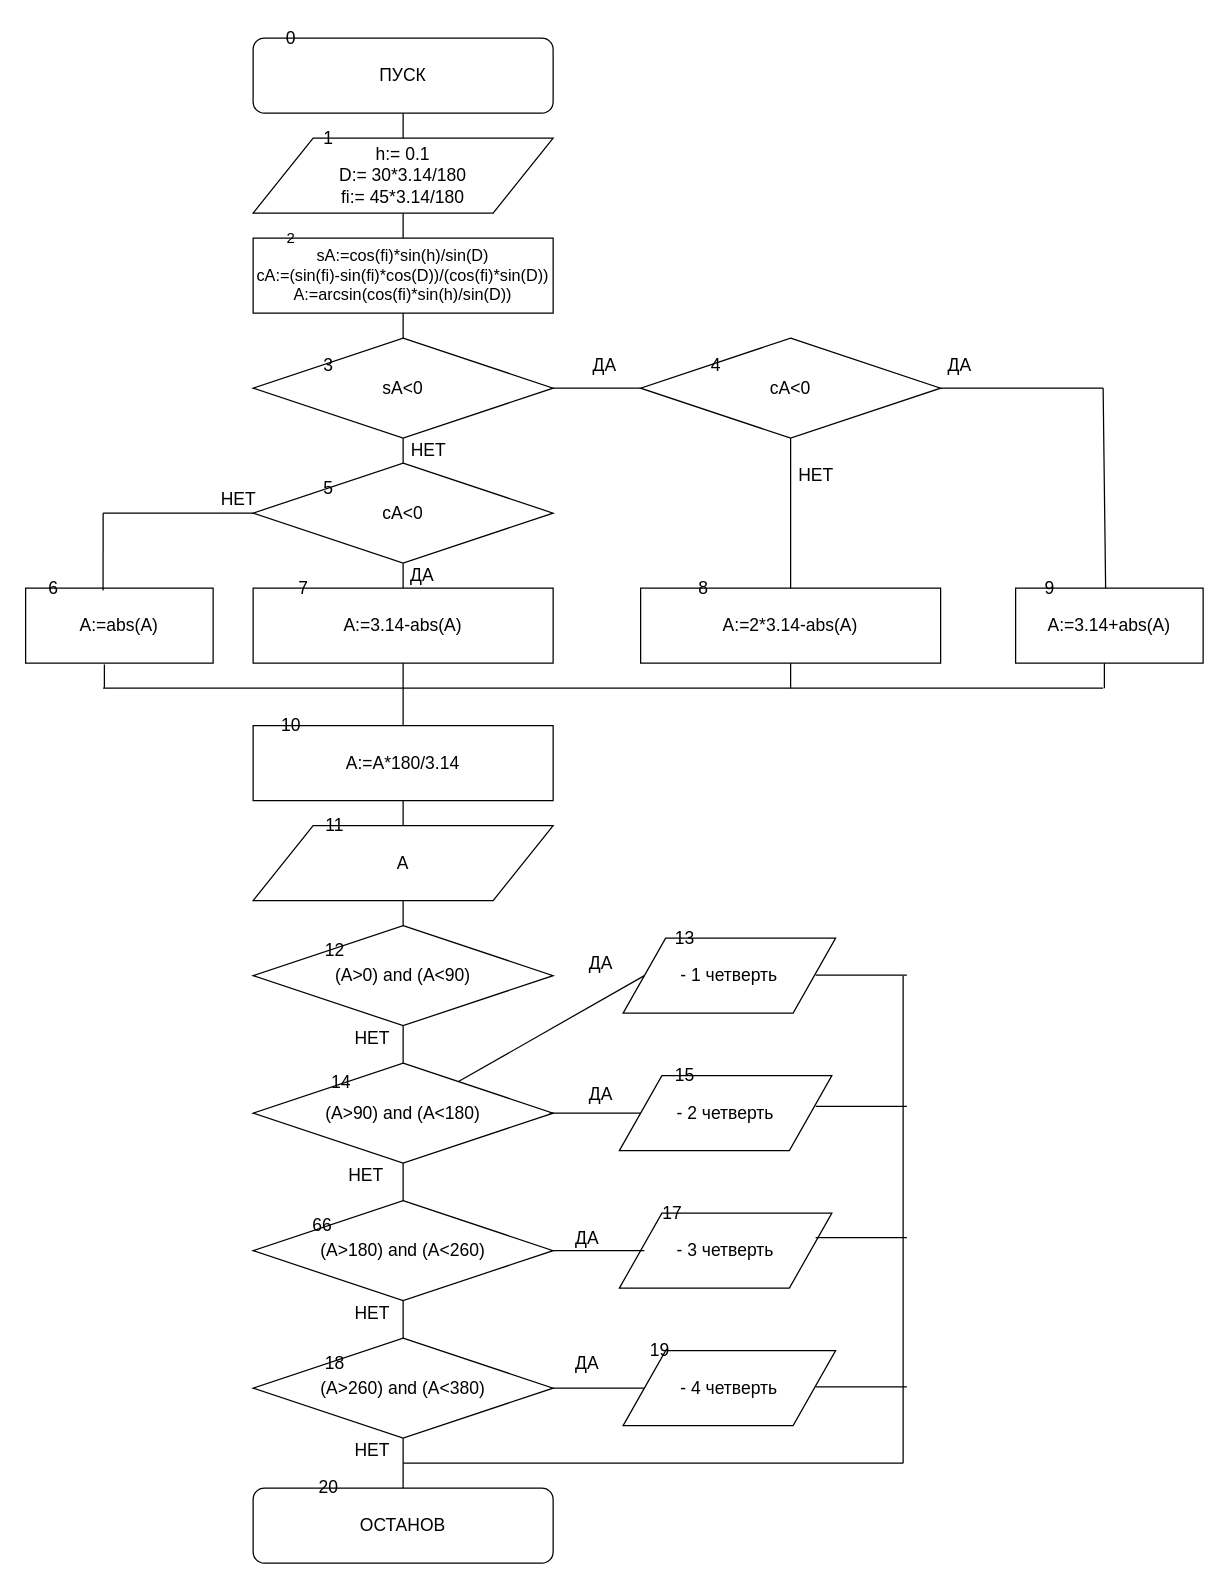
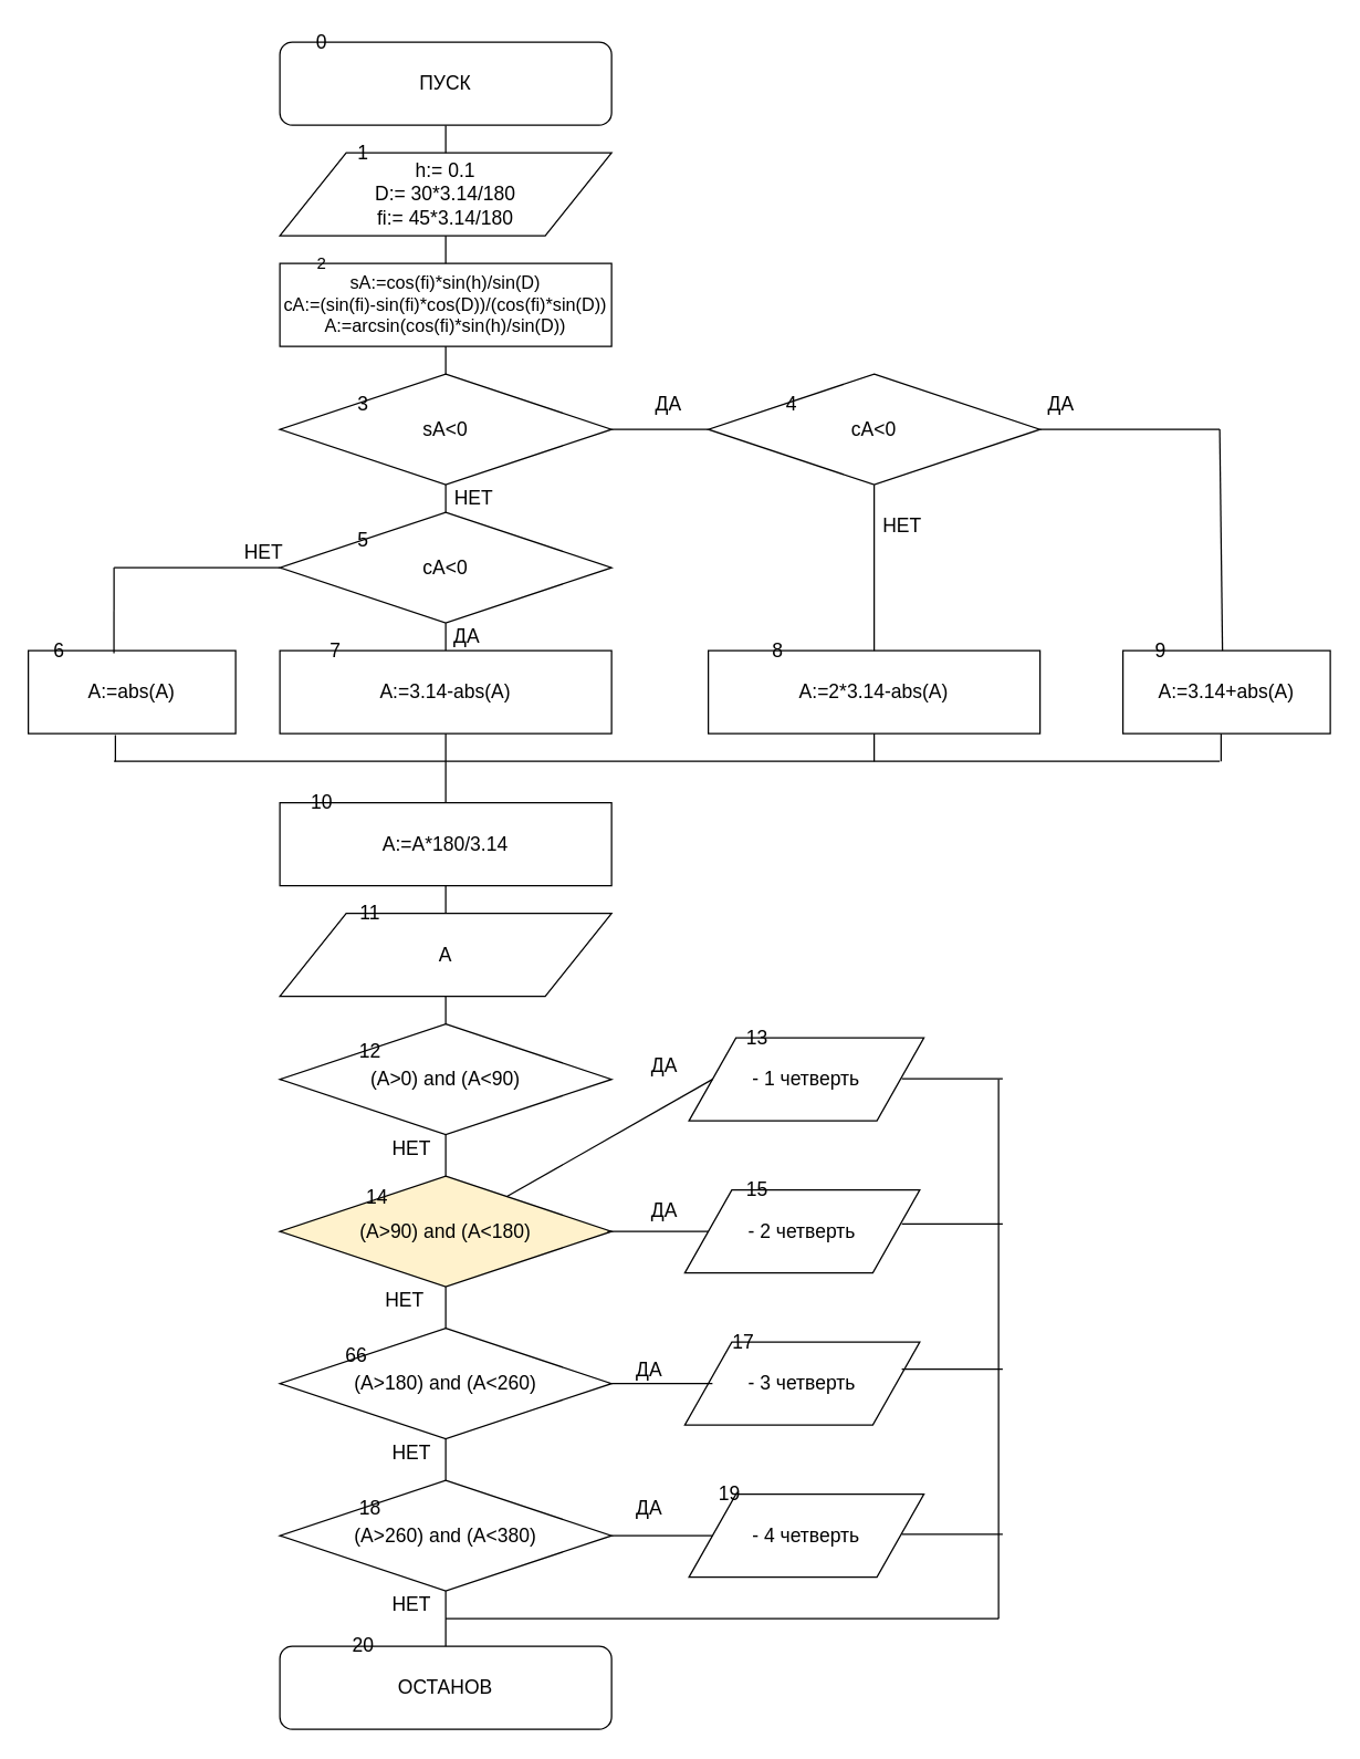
- <mxCell id="50" value="&lt;font style=&quot;font-size: 14px&quot;&gt;(A&amp;gt;90) and (A&amp;lt;180)&lt;/font&gt;" style="rhombus;whiteSpace=wrap;html=1;" vertex="1" parent="1"><mxGeometry x="202" y="850" width="240" height="80" as="geometry" /></mxCell>
+ <mxCell id="50" value="&lt;font style=&quot;font-size: 14px&quot;&gt;(A&amp;gt;90) and (A&amp;lt;180)&lt;/font&gt;" style="rhombus;whiteSpace=wrap;html=1;fillColor=#fff2cc;" vertex="1" parent="1"><mxGeometry x="202" y="850" width="240" height="80" as="geometry" /></mxCell>
